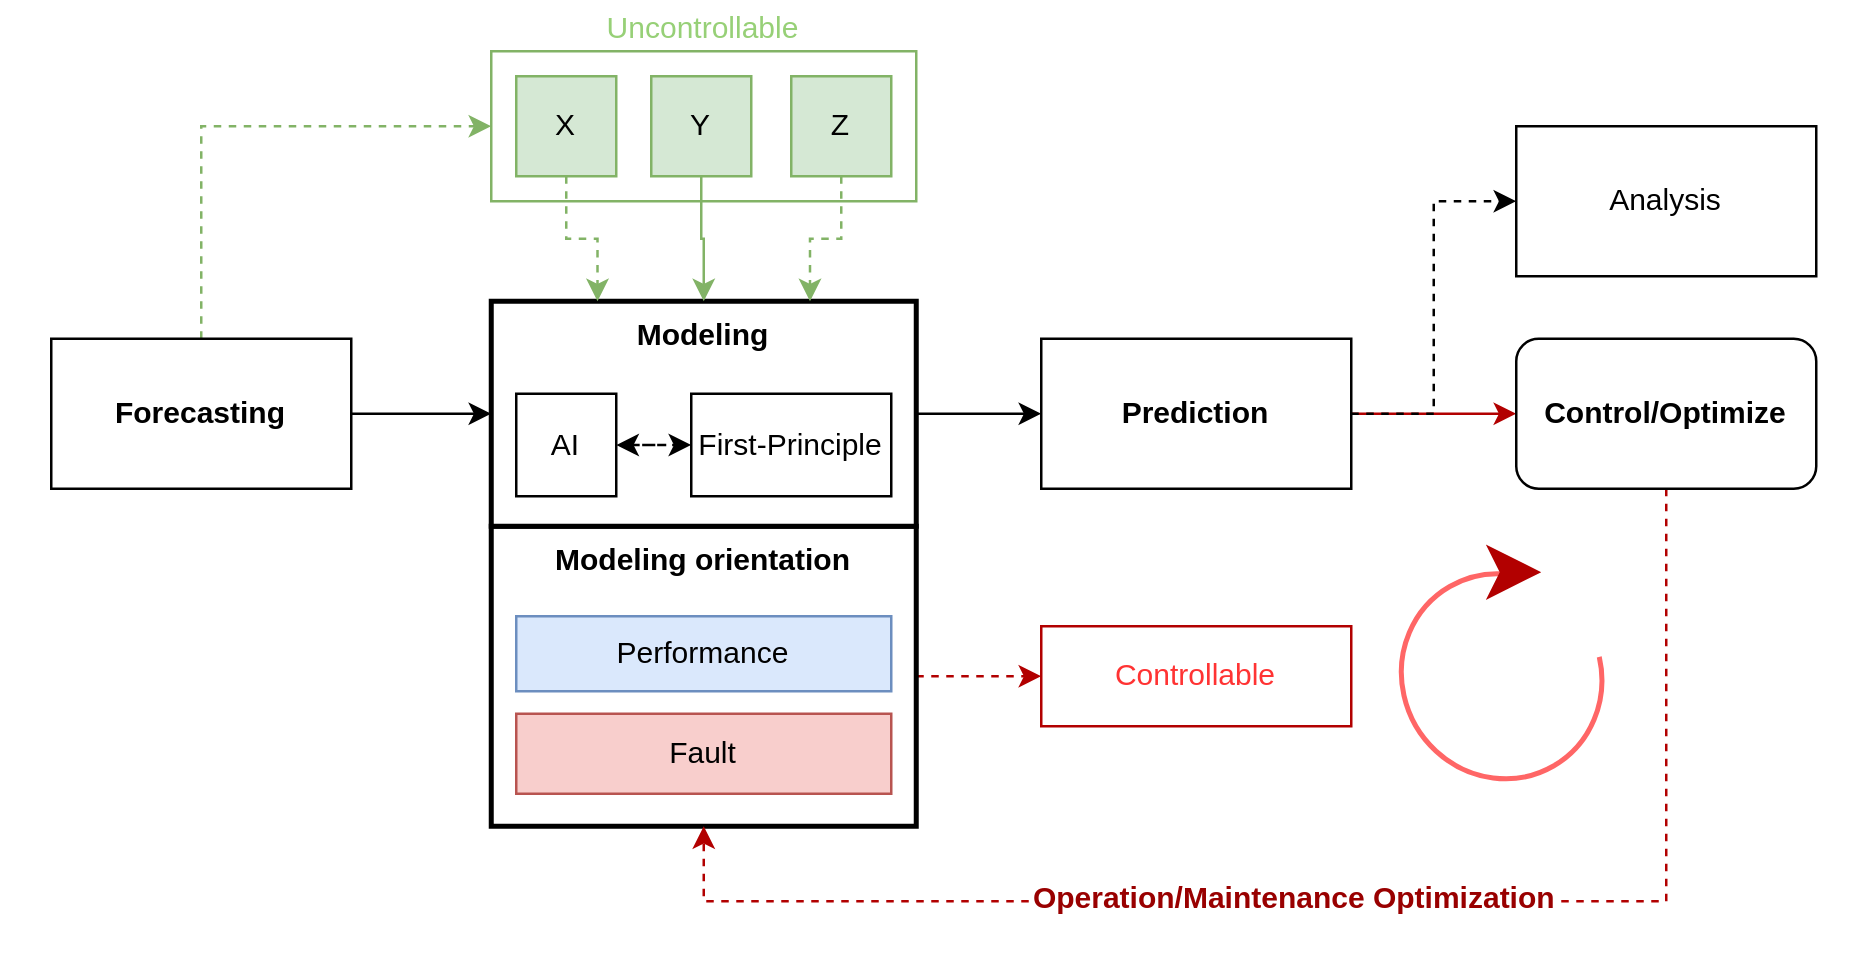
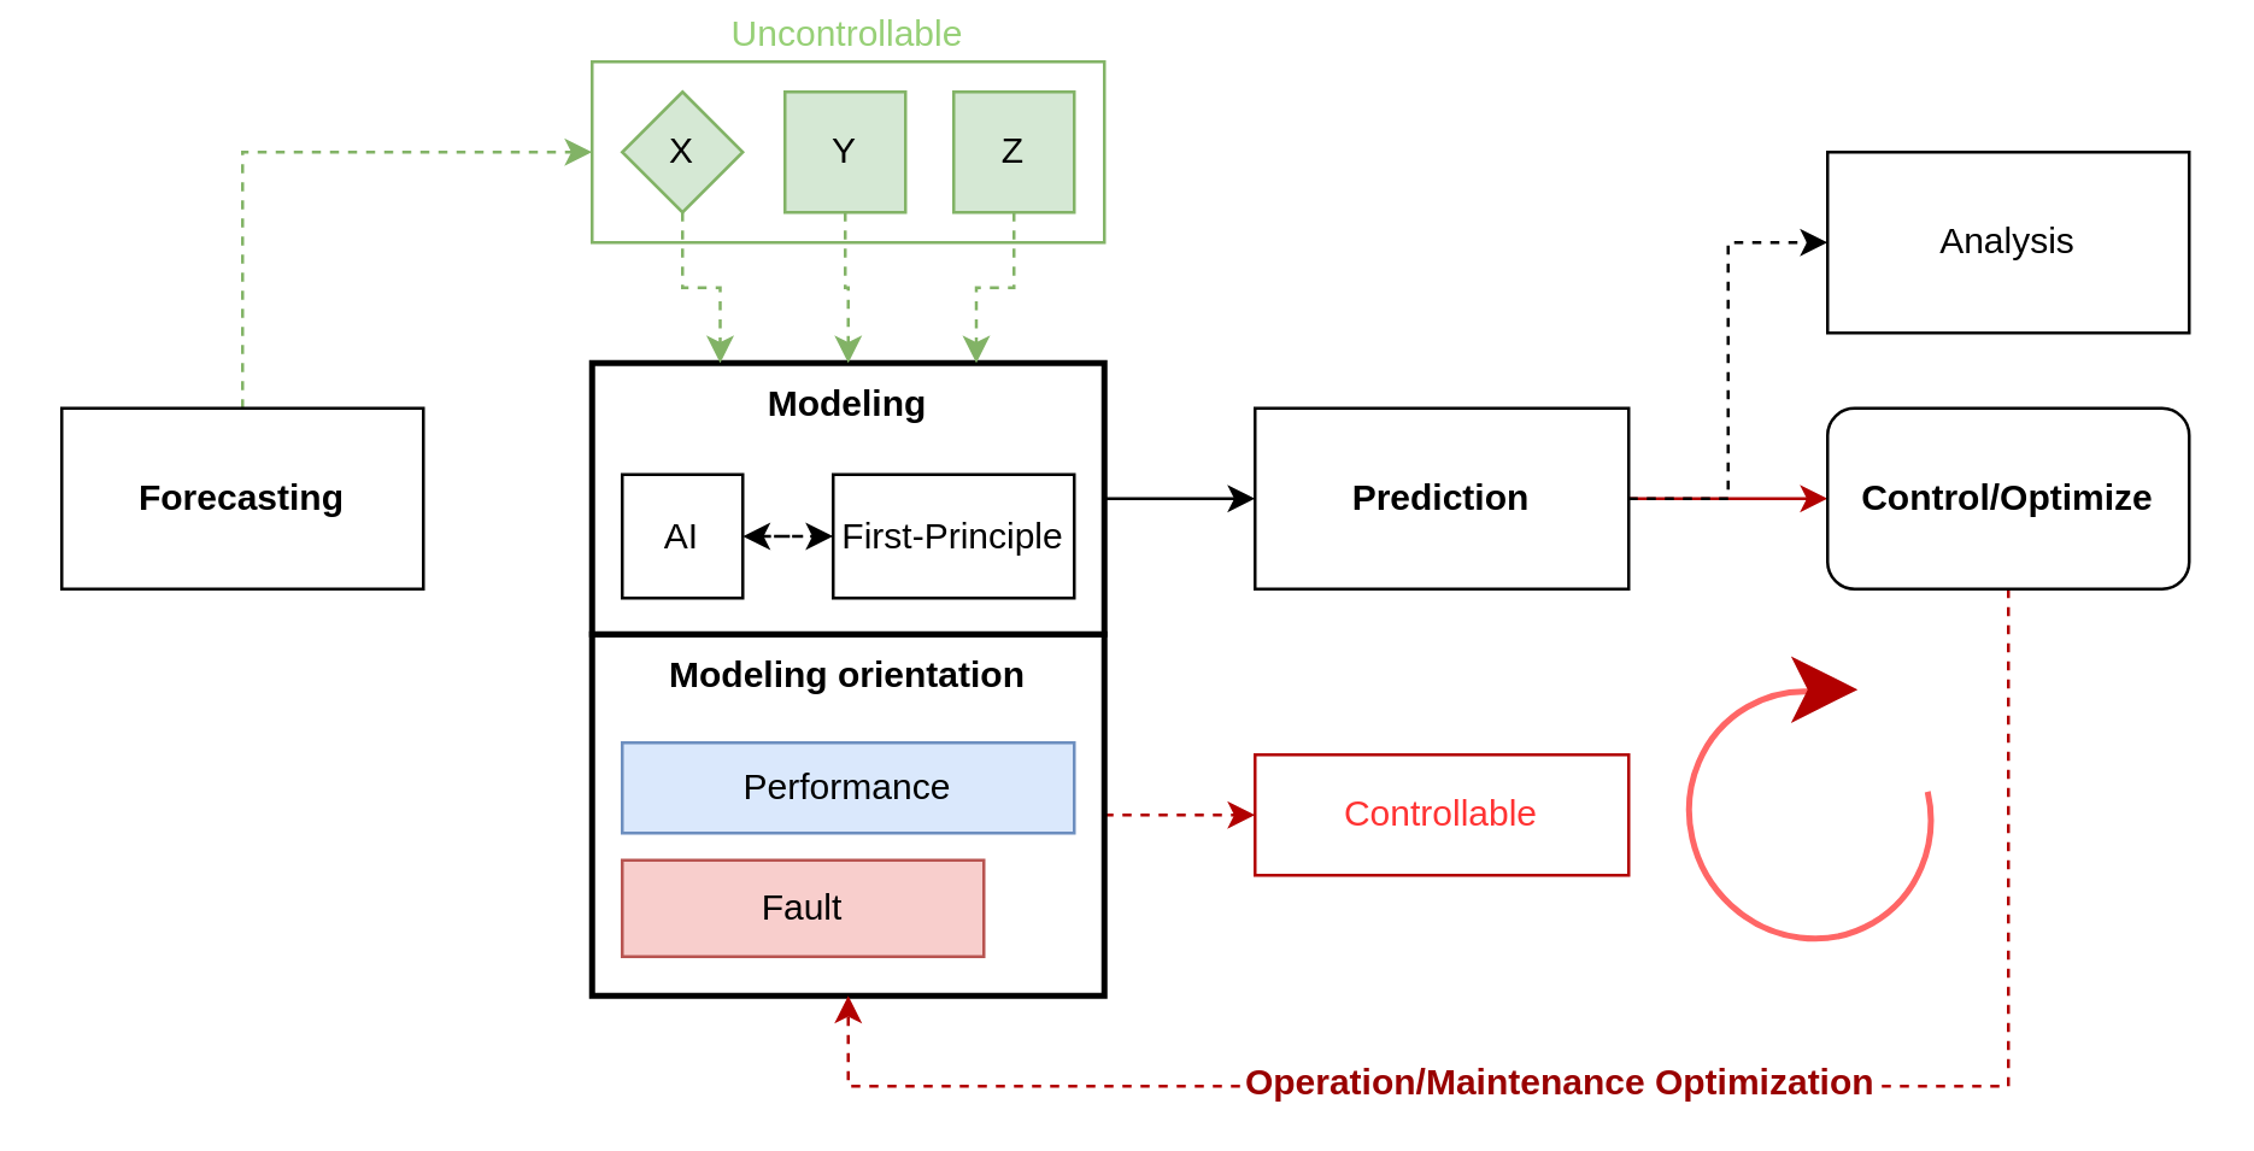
- <mxCell id="19" value="X" style="whiteSpace=wrap;html=1;fillColor=#d5e8d4;strokeColor=#82b366;" vertex="1" parent="1"><mxGeometry x="206" y="30" width="40" height="40" as="geometry" /></mxCell>
+ <mxCell id="19" value="X" style="rhombus;whiteSpace=wrap;html=1;fillColor=#d5e8d4;strokeColor=#82b366;" vertex="1" parent="1"><mxGeometry x="206" y="30" width="40" height="40" as="geometry" /></mxCell>
- <mxCell id="20" style="edgeStyle=orthogonalEdgeStyle;rounded=0;orthogonalLoop=1;jettySize=auto;html=1;entryX=0.5;entryY=0;entryDx=0;entryDy=0;dashed=0;fillColor=#d5e8d4;strokeColor=#82b366;" edge="1" parent="1" source="21" target="9"><mxGeometry relative="1" as="geometry" /></mxCell>
+ <mxCell id="20" style="edgeStyle=orthogonalEdgeStyle;rounded=0;orthogonalLoop=1;jettySize=auto;html=1;entryX=0.5;entryY=0;entryDx=0;entryDy=0;dashed=1;fillColor=#d5e8d4;strokeColor=#82b366;" edge="1" parent="1" source="21" target="9"><mxGeometry relative="1" as="geometry" /></mxCell>
- <mxCell id="5" value="" style="edgeStyle=orthogonalEdgeStyle;rounded=0;orthogonalLoop=1;jettySize=auto;html=1;" edge="1" parent="1" source="7" target="9"><mxGeometry relative="1" as="geometry" /></mxCell>
- <mxCell id="17" value="Fault" style="whiteSpace=wrap;html=1;fillColor=#f8cecc;strokeColor=#b85450;" vertex="1" parent="1"><mxGeometry x="206" y="285" width="150" height="32" as="geometry" /></mxCell>
+ <mxCell id="17" value="Fault" style="whiteSpace=wrap;html=1;fillColor=#f8cecc;strokeColor=#b85450;" vertex="1" parent="1"><mxGeometry x="206" y="285" width="120" height="32" as="geometry" /></mxCell>
